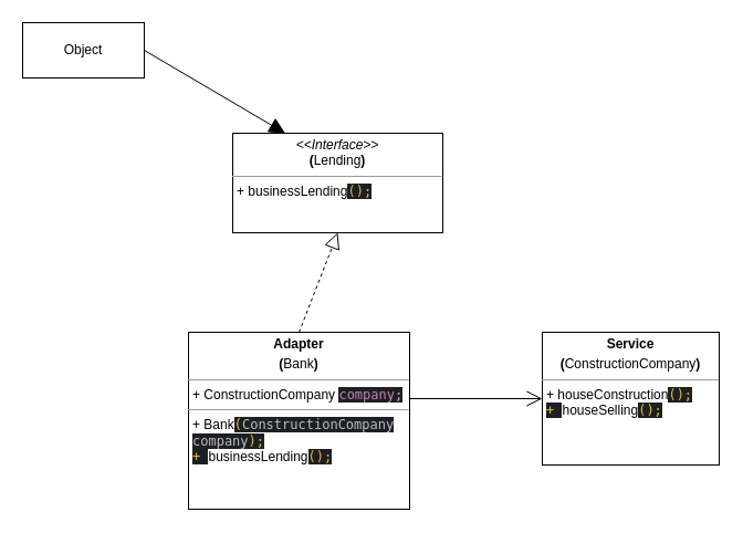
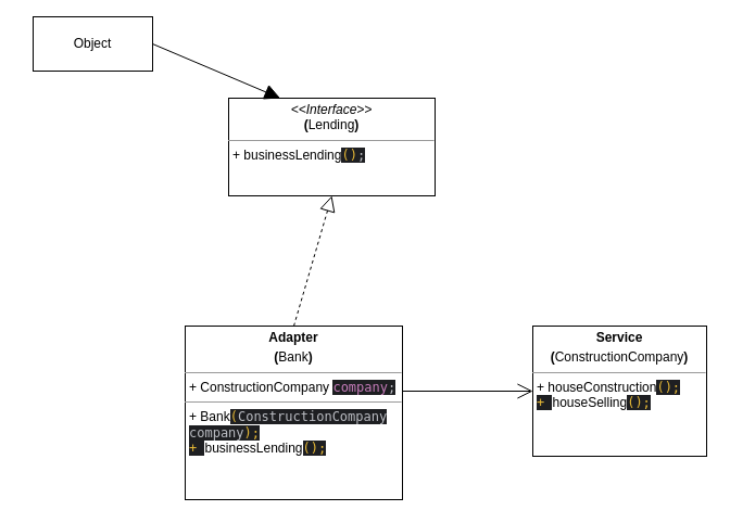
- <mxCell id="5" value="Object" style="html=1;whiteSpace=wrap;" vertex="1" parent="1"><mxGeometry x="20" y="20" width="110" height="50" as="geometry" /></mxCell>
+ <mxCell id="5" value="Object" style="html=1;whiteSpace=wrap;" vertex="1" parent="1"><mxGeometry x="30" y="15" width="110" height="50" as="geometry" /></mxCell>
- <mxCell id="2" value="&lt;p style=&quot;margin:0px;margin-top:4px;text-align:center;&quot;&gt;&lt;i&gt;&amp;lt;&amp;lt;Interface&amp;gt;&amp;gt;&lt;/i&gt;&lt;br&gt;&lt;b&gt;(&lt;/b&gt;Lending&lt;b style=&quot;background-color: initial;&quot;&gt;)&lt;/b&gt;&lt;/p&gt;&lt;hr size=&quot;1&quot;&gt;&lt;p style=&quot;margin:0px;margin-left:4px;&quot;&gt;+&amp;nbsp;businessLending&lt;span style=&quot;font-family: &amp;quot;JetBrains Mono&amp;quot;, monospace; background-color: rgb(30, 31, 34); color: rgb(232, 186, 54);&quot;&gt;()&lt;/span&gt;&lt;span style=&quot;font-family: &amp;quot;JetBrains Mono&amp;quot;, monospace; background-color: rgb(30, 31, 34); color: rgb(188, 190, 196);&quot;&gt;;&lt;/span&gt;&lt;/p&gt;" style="verticalAlign=top;align=left;overflow=fill;fontSize=12;fontFamily=Helvetica;html=1;whiteSpace=wrap;" vertex="1" parent="1"><mxGeometry x="210" y="120" width="190" height="90" as="geometry" /></mxCell>
+ <mxCell id="2" value="&lt;p style=&quot;margin:0px;margin-top:4px;text-align:center;&quot;&gt;&lt;i&gt;&amp;lt;&amp;lt;Interface&amp;gt;&amp;gt;&lt;/i&gt;&lt;br&gt;&lt;b&gt;(&lt;/b&gt;Lending&lt;b style=&quot;background-color: initial;&quot;&gt;)&lt;/b&gt;&lt;/p&gt;&lt;hr size=&quot;1&quot;&gt;&lt;p style=&quot;margin:0px;margin-left:4px;&quot;&gt;+&amp;nbsp;businessLending&lt;span style=&quot;font-family: &amp;quot;JetBrains Mono&amp;quot;, monospace; background-color: rgb(30, 31, 34); color: rgb(232, 186, 54);&quot;&gt;()&lt;/span&gt;&lt;span style=&quot;font-family: &amp;quot;JetBrains Mono&amp;quot;, monospace; background-color: rgb(30, 31, 34); color: rgb(188, 190, 196);&quot;&gt;;&lt;/span&gt;&lt;/p&gt;" style="verticalAlign=top;align=left;overflow=fill;fontSize=12;fontFamily=Helvetica;html=1;whiteSpace=wrap;" vertex="1" parent="1"><mxGeometry x="210" y="90" width="190" height="90" as="geometry" /></mxCell>
